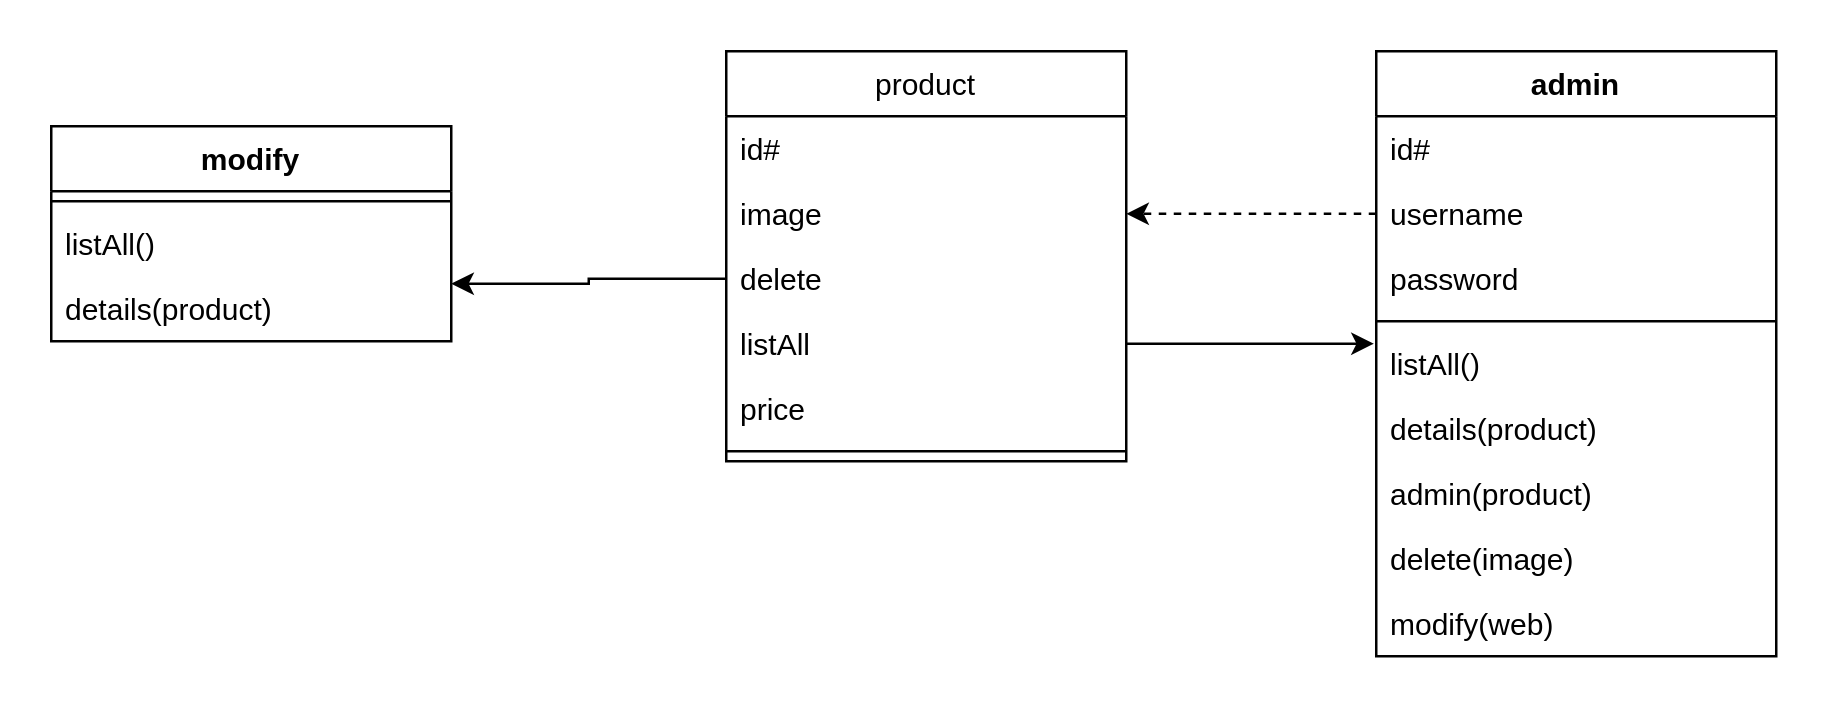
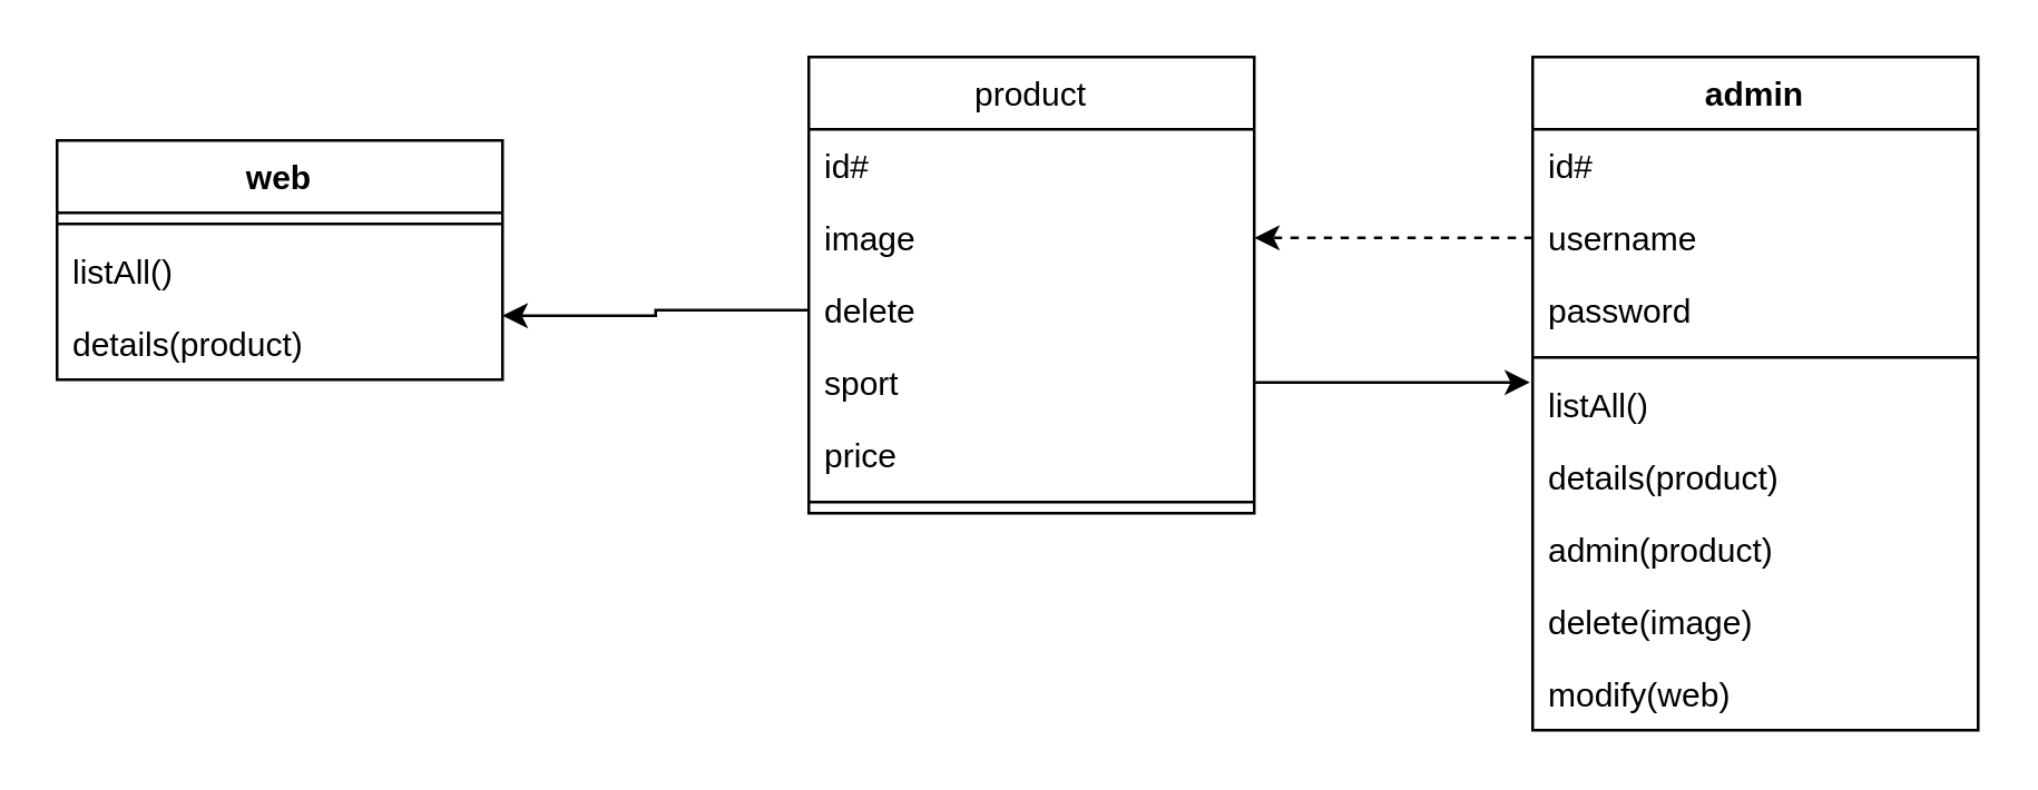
- <mxCell id="19" value="modify" style="swimlane;fontStyle=1;align=center;verticalAlign=top;childLayout=stackLayout;horizontal=1;startSize=26;horizontalStack=0;resizeParent=1;resizeParentMax=0;resizeLast=0;collapsible=1;marginBottom=0;" vertex="1" parent="1"><mxGeometry x="20" y="50" width="160" height="86" as="geometry" /></mxCell>
+ <mxCell id="19" value="web" style="swimlane;fontStyle=1;align=center;verticalAlign=top;childLayout=stackLayout;horizontal=1;startSize=26;horizontalStack=0;resizeParent=1;resizeParentMax=0;resizeLast=0;collapsible=1;marginBottom=0;" vertex="1" parent="1"><mxGeometry x="20" y="50" width="160" height="86" as="geometry" /></mxCell>
- <mxCell id="6" value="listAll" style="text;align=left;verticalAlign=top;spacingLeft=4;spacingRight=4;overflow=hidden;rotatable=0;points=[[0,0.5],[1,0.5]];portConstraint=eastwest;rounded=0;shadow=0;html=0;" parent="2" vertex="1"><mxGeometry y="104" width="160" height="26" as="geometry" /></mxCell>
+ <mxCell id="6" value="sport" style="text;align=left;verticalAlign=top;spacingLeft=4;spacingRight=4;overflow=hidden;rotatable=0;points=[[0,0.5],[1,0.5]];portConstraint=eastwest;rounded=0;shadow=0;html=0;" parent="2" vertex="1"><mxGeometry y="104" width="160" height="26" as="geometry" /></mxCell>
